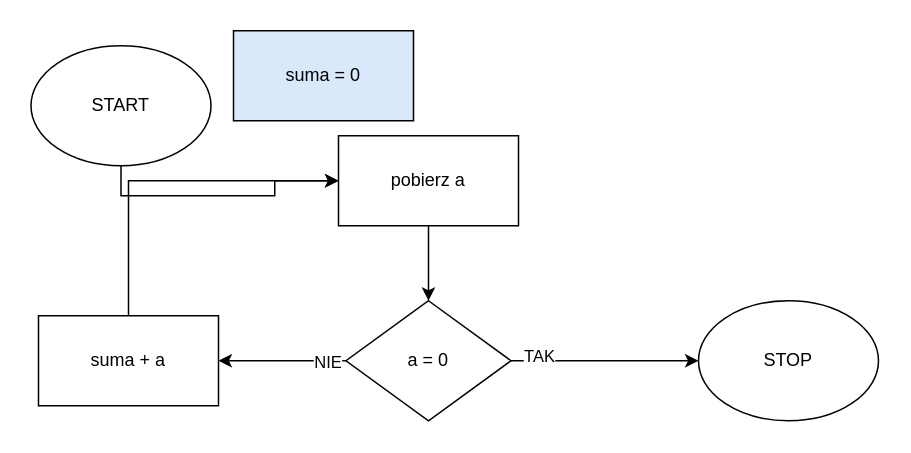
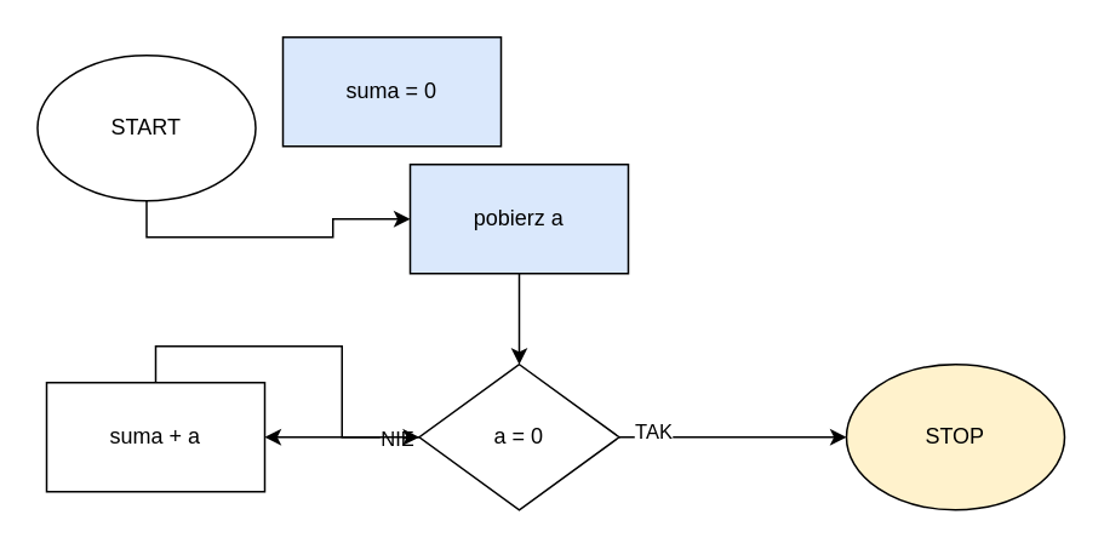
- <mxCell id="12" style="edgeStyle=orthogonalEdgeStyle;rounded=0;orthogonalLoop=1;jettySize=auto;html=1;exitX=0.5;exitY=0;exitDx=0;exitDy=0;entryX=0;entryY=0.5;entryDx=0;entryDy=0;" edge="1" parent="1" source="13" target="5"><mxGeometry relative="1" as="geometry" /></mxCell>
+ <mxCell id="12" style="edgeStyle=orthogonalEdgeStyle;rounded=0;orthogonalLoop=1;jettySize=auto;html=1;exitX=0.5;exitY=0;exitDx=0;exitDy=0;" edge="1" parent="1" source="13" target="10"><mxGeometry relative="1" as="geometry" /></mxCell>
- <mxCell id="5" value="pobierz a" style="rounded=0;whiteSpace=wrap;html=1;" vertex="1" parent="1"><mxGeometry x="225" y="90" width="120" height="60" as="geometry" /></mxCell>
+ <mxCell id="5" value="pobierz a" style="rounded=0;whiteSpace=wrap;html=1;fillColor=#dae8fc;" vertex="1" parent="1"><mxGeometry x="225" y="90" width="120" height="60" as="geometry" /></mxCell>
- <mxCell id="11" value="STOP" style="ellipse;whiteSpace=wrap;html=1;" vertex="1" parent="1"><mxGeometry x="465" y="200" width="120" height="80" as="geometry" /></mxCell>
+ <mxCell id="11" value="STOP" style="ellipse;whiteSpace=wrap;html=1;fillColor=#fff2cc;" vertex="1" parent="1"><mxGeometry x="465" y="200" width="120" height="80" as="geometry" /></mxCell>
